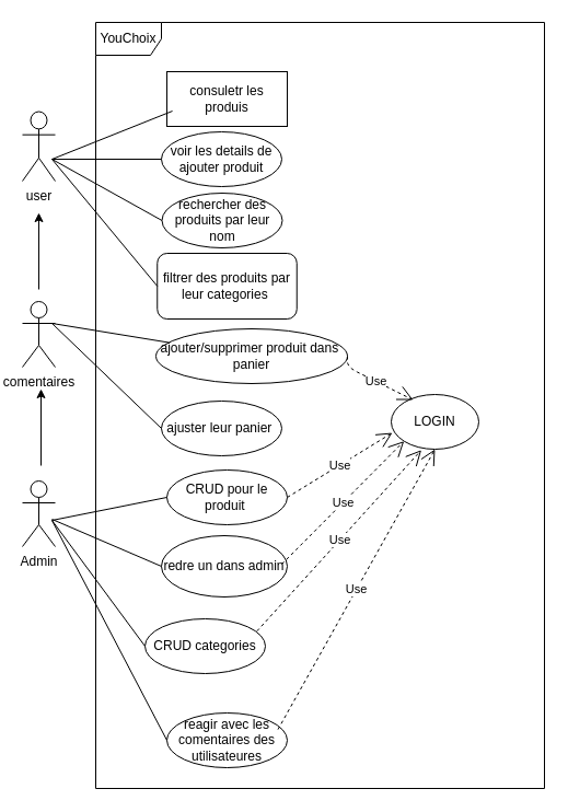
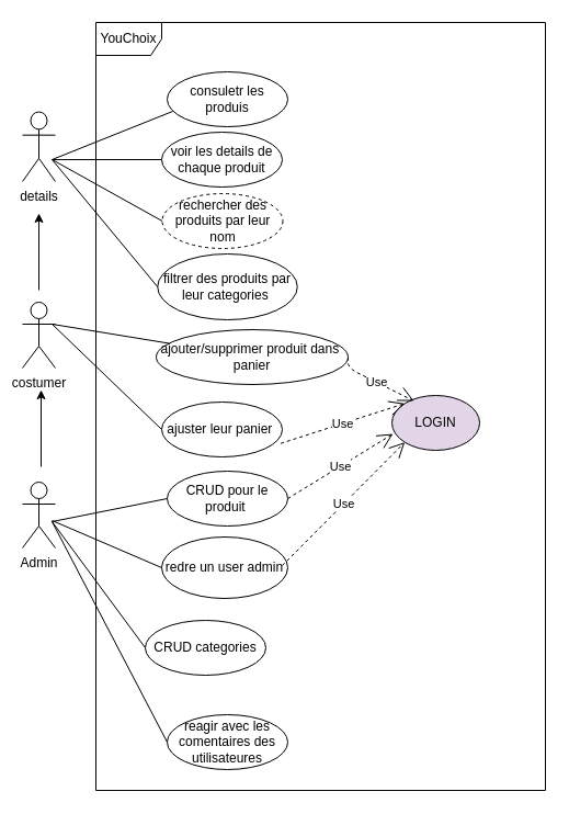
- <mxCell id="4" value="consuletr les produis" style="whiteSpace=wrap;html=1;rounded=0;" parent="1" vertex="1"><mxGeometry x="152" y="65" width="110" height="50" as="geometry" /></mxCell>
+ <mxCell id="4" value="consuletr les produis" style="ellipse;whiteSpace=wrap;html=1;" parent="1" vertex="1"><mxGeometry x="152" y="65" width="110" height="50" as="geometry" /></mxCell>
- <mxCell id="5" value="voir les details de ajouter produit" style="ellipse;whiteSpace=wrap;html=1;" parent="1" vertex="1"><mxGeometry x="147" y="120" width="110" height="50" as="geometry" /></mxCell>
+ <mxCell id="5" value="voir les details de chaque produit" style="ellipse;whiteSpace=wrap;html=1;" parent="1" vertex="1"><mxGeometry x="147" y="120" width="110" height="50" as="geometry" /></mxCell>
- <mxCell id="29" value="user" style="shape=umlActor;verticalLabelPosition=bottom;labelBackgroundColor=#ffffff;verticalAlign=top;html=1;outlineConnect=0;" parent="1" vertex="1"><mxGeometry x="20" y="101.5" width="30" height="63.5" as="geometry" /></mxCell>
+ <mxCell id="29" value="details" style="shape=umlActor;verticalLabelPosition=bottom;labelBackgroundColor=#ffffff;verticalAlign=top;html=1;outlineConnect=0;" parent="1" vertex="1"><mxGeometry x="20" y="101.5" width="30" height="63.5" as="geometry" /></mxCell>
- <mxCell id="31" value="rechercher des produits par leur nom" style="ellipse;whiteSpace=wrap;html=1;" vertex="1" parent="1"><mxGeometry x="147.5" y="176" width="110" height="50" as="geometry" /></mxCell>
+ <mxCell id="31" value="rechercher des produits par leur nom" style="ellipse;whiteSpace=wrap;html=1;dashed=1;" vertex="1" parent="1"><mxGeometry x="147.5" y="176" width="110" height="50" as="geometry" /></mxCell>
- <mxCell id="33" value="filtrer des produits par leur categories&amp;nbsp;" style="whiteSpace=wrap;html=1;rounded=1;" vertex="1" parent="1"><mxGeometry x="143.25" y="231" width="127.5" height="60" as="geometry" /></mxCell>
+ <mxCell id="33" value="filtrer des produits par leur categories&amp;nbsp;" style="ellipse;whiteSpace=wrap;html=1;" vertex="1" parent="1"><mxGeometry x="143.25" y="231" width="127.5" height="60" as="geometry" /></mxCell>
- <mxCell id="3" value="comentaires" style="shape=umlActor;verticalLabelPosition=bottom;labelBackgroundColor=#ffffff;verticalAlign=top;html=1;" parent="1" vertex="1"><mxGeometry x="20" y="275" width="30" height="60" as="geometry" /></mxCell>
+ <mxCell id="3" value="costumer" style="shape=umlActor;verticalLabelPosition=bottom;labelBackgroundColor=#ffffff;verticalAlign=top;html=1;" parent="1" vertex="1"><mxGeometry x="20" y="275" width="30" height="60" as="geometry" /></mxCell>
+ <mxCell id="27" value="Use" style="endArrow=open;endSize=12;dashed=1;html=1;exitX=0.987;exitY=0.754;exitDx=0;exitDy=0;exitPerimeter=0;entryX=0;entryY=0;entryDx=0;entryDy=0;" parent="1" source="7" target="13" edge="1"><mxGeometry width="160" relative="1" as="geometry"><mxPoint x="282" y="390" as="sourcePoint" /><mxPoint x="377" y="405" as="targetPoint" /></mxGeometry></mxCell>
- <mxCell id="13" value="LOGIN" style="ellipse;whiteSpace=wrap;html=1;" parent="1" vertex="1"><mxGeometry x="357" y="360" width="80" height="50" as="geometry" /></mxCell>
+ <mxCell id="13" value="LOGIN" style="ellipse;whiteSpace=wrap;html=1;fillColor=#e1d5e7;" parent="1" vertex="1"><mxGeometry x="357" y="360" width="80" height="50" as="geometry" /></mxCell>
- <mxCell id="24" value="Use" style="endArrow=open;endSize=12;dashed=1;html=1;exitX=0.93;exitY=0.225;exitDx=0;exitDy=0;exitPerimeter=0;entryX=0.344;entryY=1.015;entryDx=0;entryDy=0;entryPerimeter=0;" parent="1" source="12" target="13" edge="1"><mxGeometry width="160" relative="1" as="geometry"><mxPoint x="263.53" y="656.05" as="sourcePoint" /><mxPoint x="391.4" y="426.25" as="targetPoint" /></mxGeometry></mxCell>
- <mxCell id="11" value="redre un dans admin" style="ellipse;whiteSpace=wrap;html=1;" parent="1" vertex="1"><mxGeometry x="147" y="489" width="115" height="56" as="geometry" /></mxCell>
+ <mxCell id="11" value="redre un user admin" style="ellipse;whiteSpace=wrap;html=1;" parent="1" vertex="1"><mxGeometry x="147" y="489" width="115" height="56" as="geometry" /></mxCell>
- <mxCell id="23" value="Use" style="endArrow=open;endSize=12;dashed=1;html=1;exitX=0.923;exitY=0.301;exitDx=0;exitDy=0;exitPerimeter=0;entryX=0.5;entryY=1;entryDx=0;entryDy=0;" parent="1" source="10" target="13" edge="1"><mxGeometry width="160" relative="1" as="geometry"><mxPoint x="7" y="755" as="sourcePoint" /><mxPoint x="167" y="755" as="targetPoint" /></mxGeometry></mxCell>
